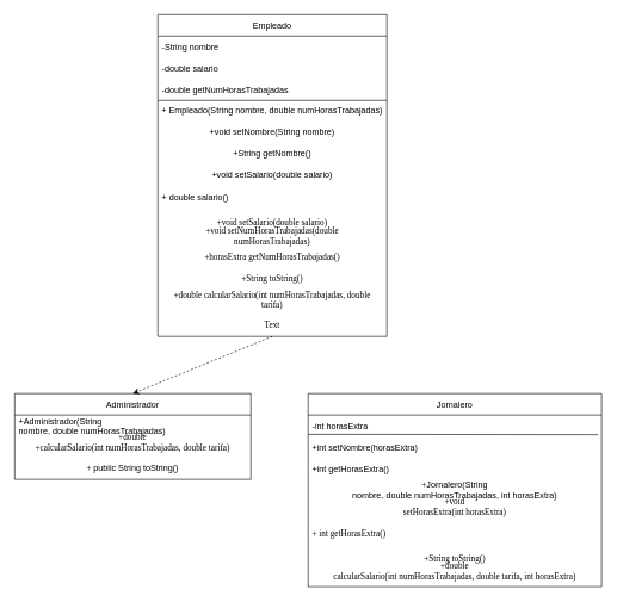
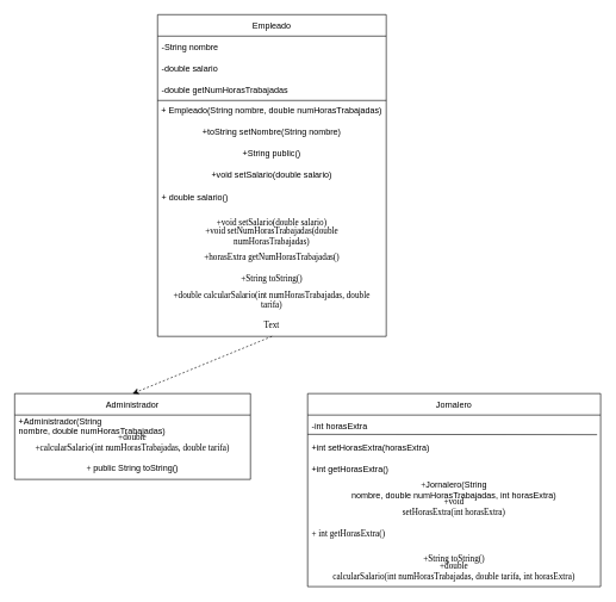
- <mxCell id="8" value="+void setNombre(String nombre)" style="text;html=1;strokeColor=none;fillColor=none;align=center;verticalAlign=middle;whiteSpace=wrap;rounded=0;" vertex="1" parent="2"><mxGeometry y="150" width="320" height="30" as="geometry" /></mxCell>
+ <mxCell id="8" value="+toString setNombre(String nombre)" style="text;html=1;strokeColor=none;fillColor=none;align=center;verticalAlign=middle;whiteSpace=wrap;rounded=0;" vertex="1" parent="2"><mxGeometry y="150" width="320" height="30" as="geometry" /></mxCell>
- <mxCell id="9" value="+String getNombre()" style="text;html=1;strokeColor=none;fillColor=none;align=center;verticalAlign=middle;whiteSpace=wrap;rounded=0;" vertex="1" parent="2"><mxGeometry y="180" width="320" height="30" as="geometry" /></mxCell>
+ <mxCell id="9" value="+String public()" style="text;html=1;strokeColor=none;fillColor=none;align=center;verticalAlign=middle;whiteSpace=wrap;rounded=0;" vertex="1" parent="2"><mxGeometry y="180" width="320" height="30" as="geometry" /></mxCell>
- <mxCell id="20" value="+int setNombre(horasExtra)" style="text;strokeColor=none;fillColor=none;align=left;verticalAlign=middle;spacingLeft=4;spacingRight=4;overflow=hidden;points=[[0,0.5],[1,0.5]];portConstraint=eastwest;rotatable=0;" vertex="1" parent="18"><mxGeometry y="60" width="410" height="30" as="geometry" /></mxCell>
+ <mxCell id="20" value="+int setHorasExtra(horasExtra)" style="text;strokeColor=none;fillColor=none;align=left;verticalAlign=middle;spacingLeft=4;spacingRight=4;overflow=hidden;points=[[0,0.5],[1,0.5]];portConstraint=eastwest;rotatable=0;" vertex="1" parent="18"><mxGeometry y="60" width="410" height="30" as="geometry" /></mxCell>
